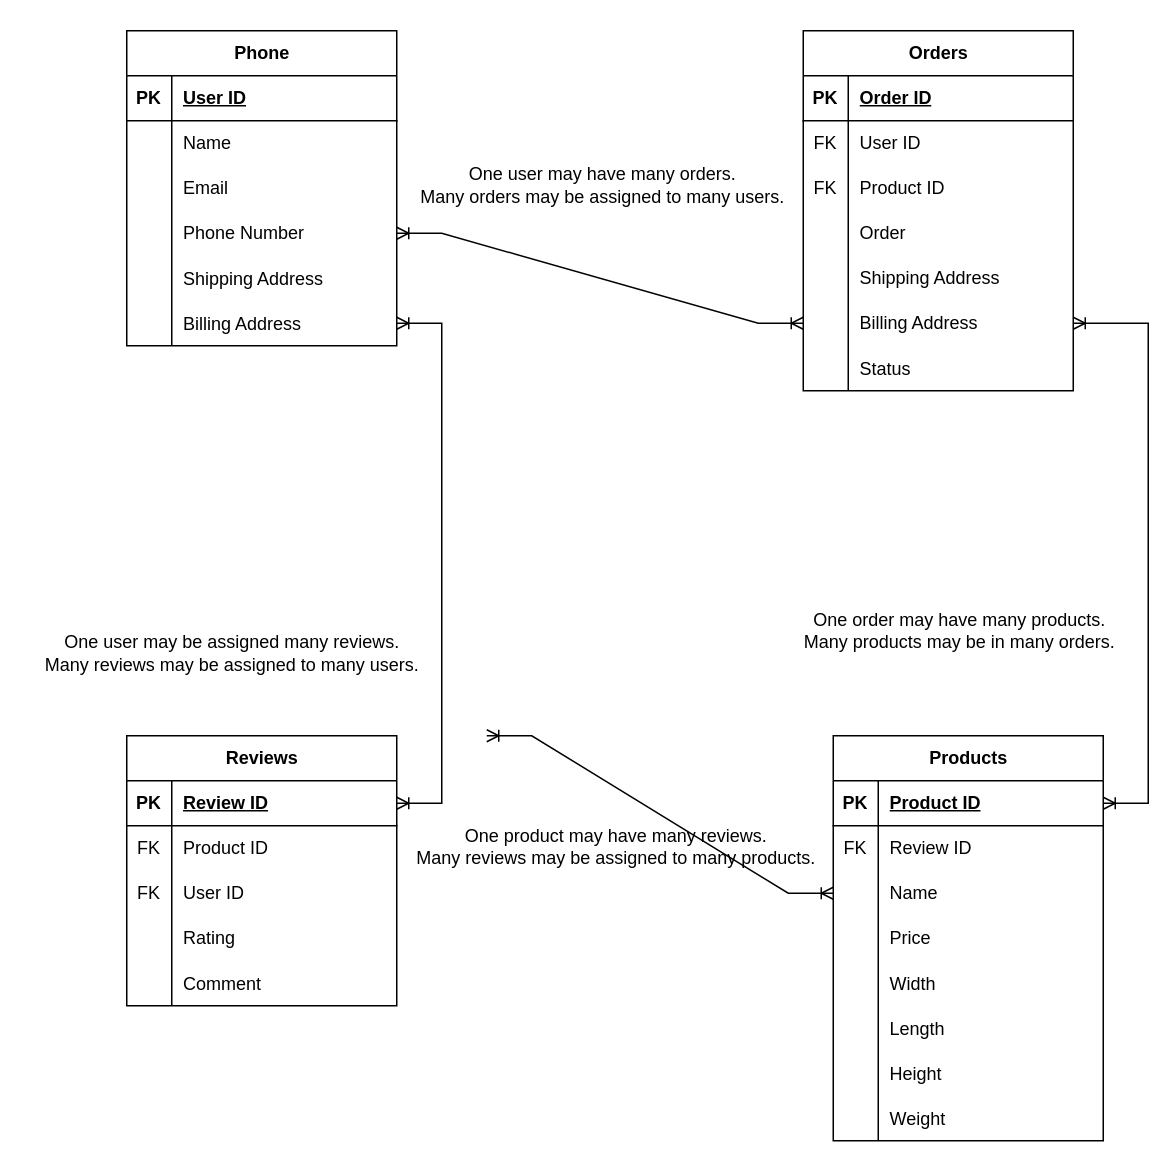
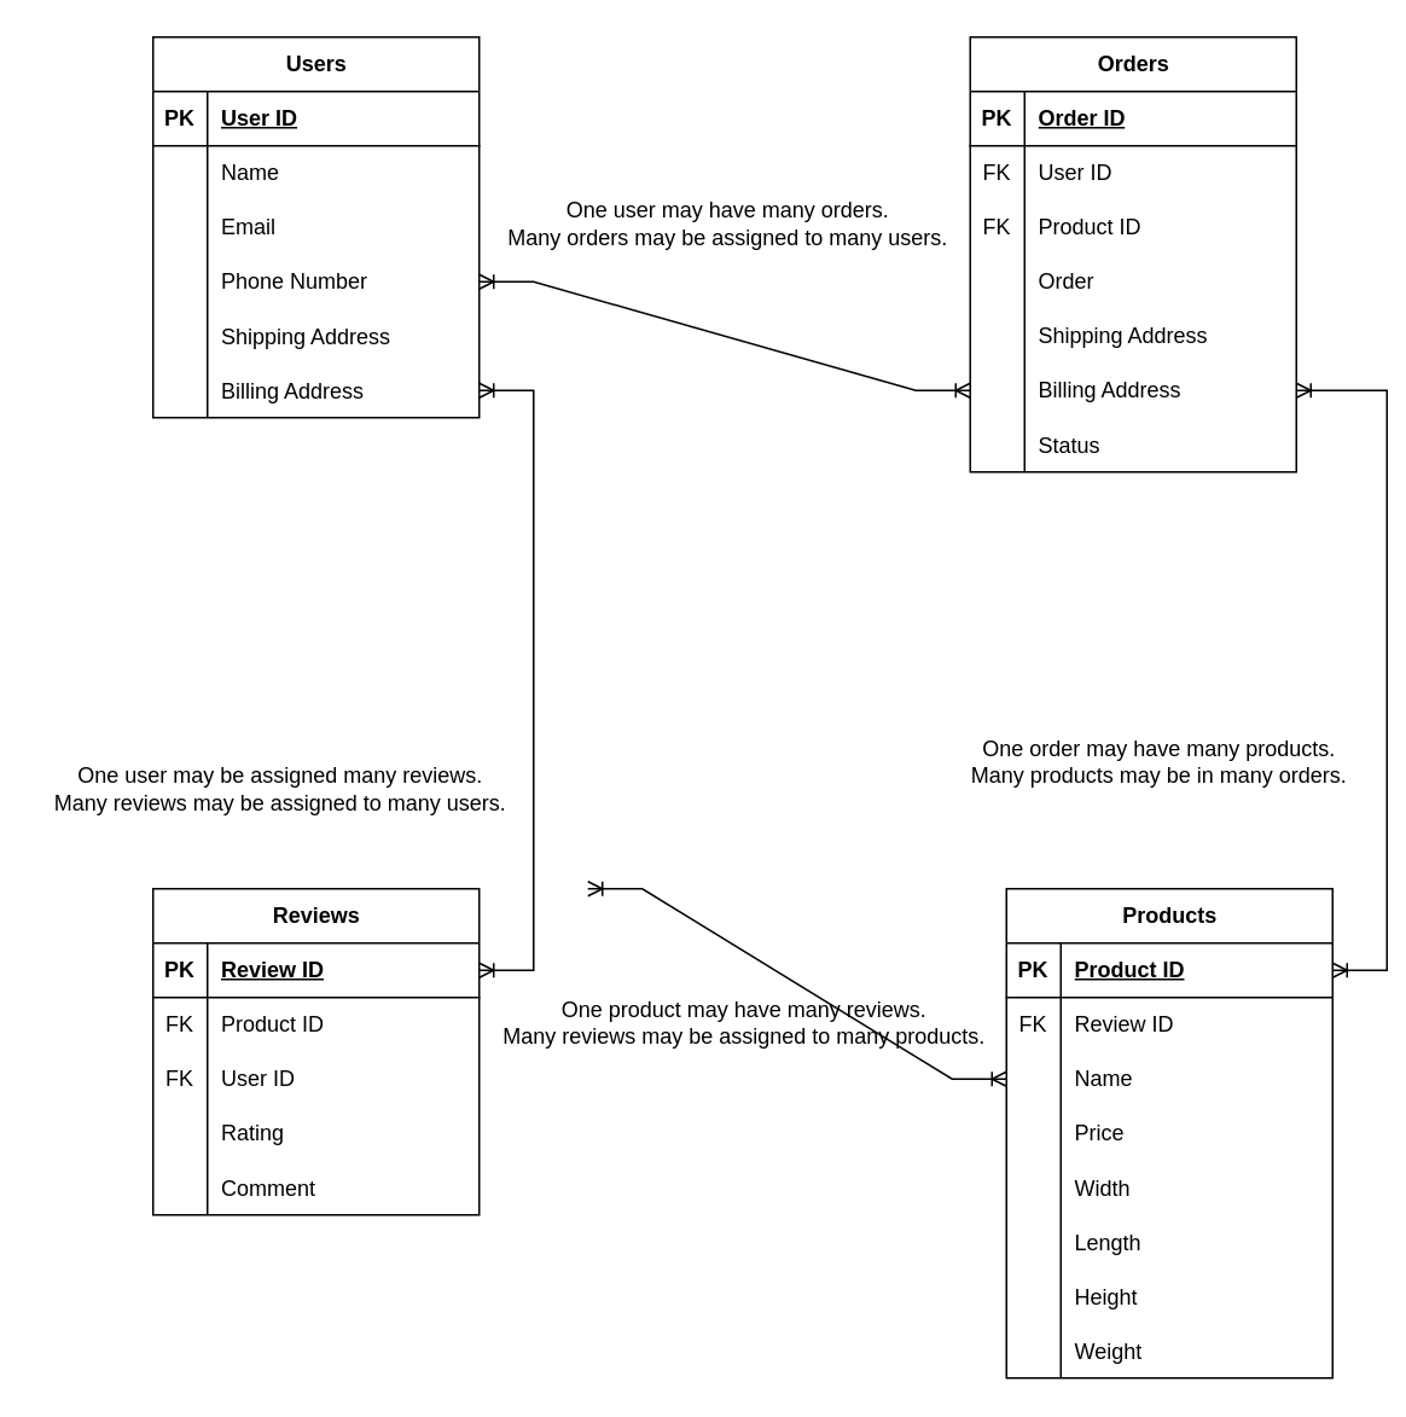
- <mxCell id="2" value="Phone" style="shape=table;startSize=30;container=1;collapsible=1;childLayout=tableLayout;fixedRows=1;rowLines=0;fontStyle=1;align=center;resizeLast=1;html=1;" parent="1" vertex="1"><mxGeometry x="84" y="20" width="180" height="210" as="geometry"><mxRectangle x="41" y="40" width="70" height="30" as="alternateBounds" /></mxGeometry></mxCell>
+ <mxCell id="2" value="Users" style="shape=table;startSize=30;container=1;collapsible=1;childLayout=tableLayout;fixedRows=1;rowLines=0;fontStyle=1;align=center;resizeLast=1;html=1;" parent="1" vertex="1"><mxGeometry x="84" y="20" width="180" height="210" as="geometry"><mxRectangle x="41" y="40" width="70" height="30" as="alternateBounds" /></mxGeometry></mxCell>
